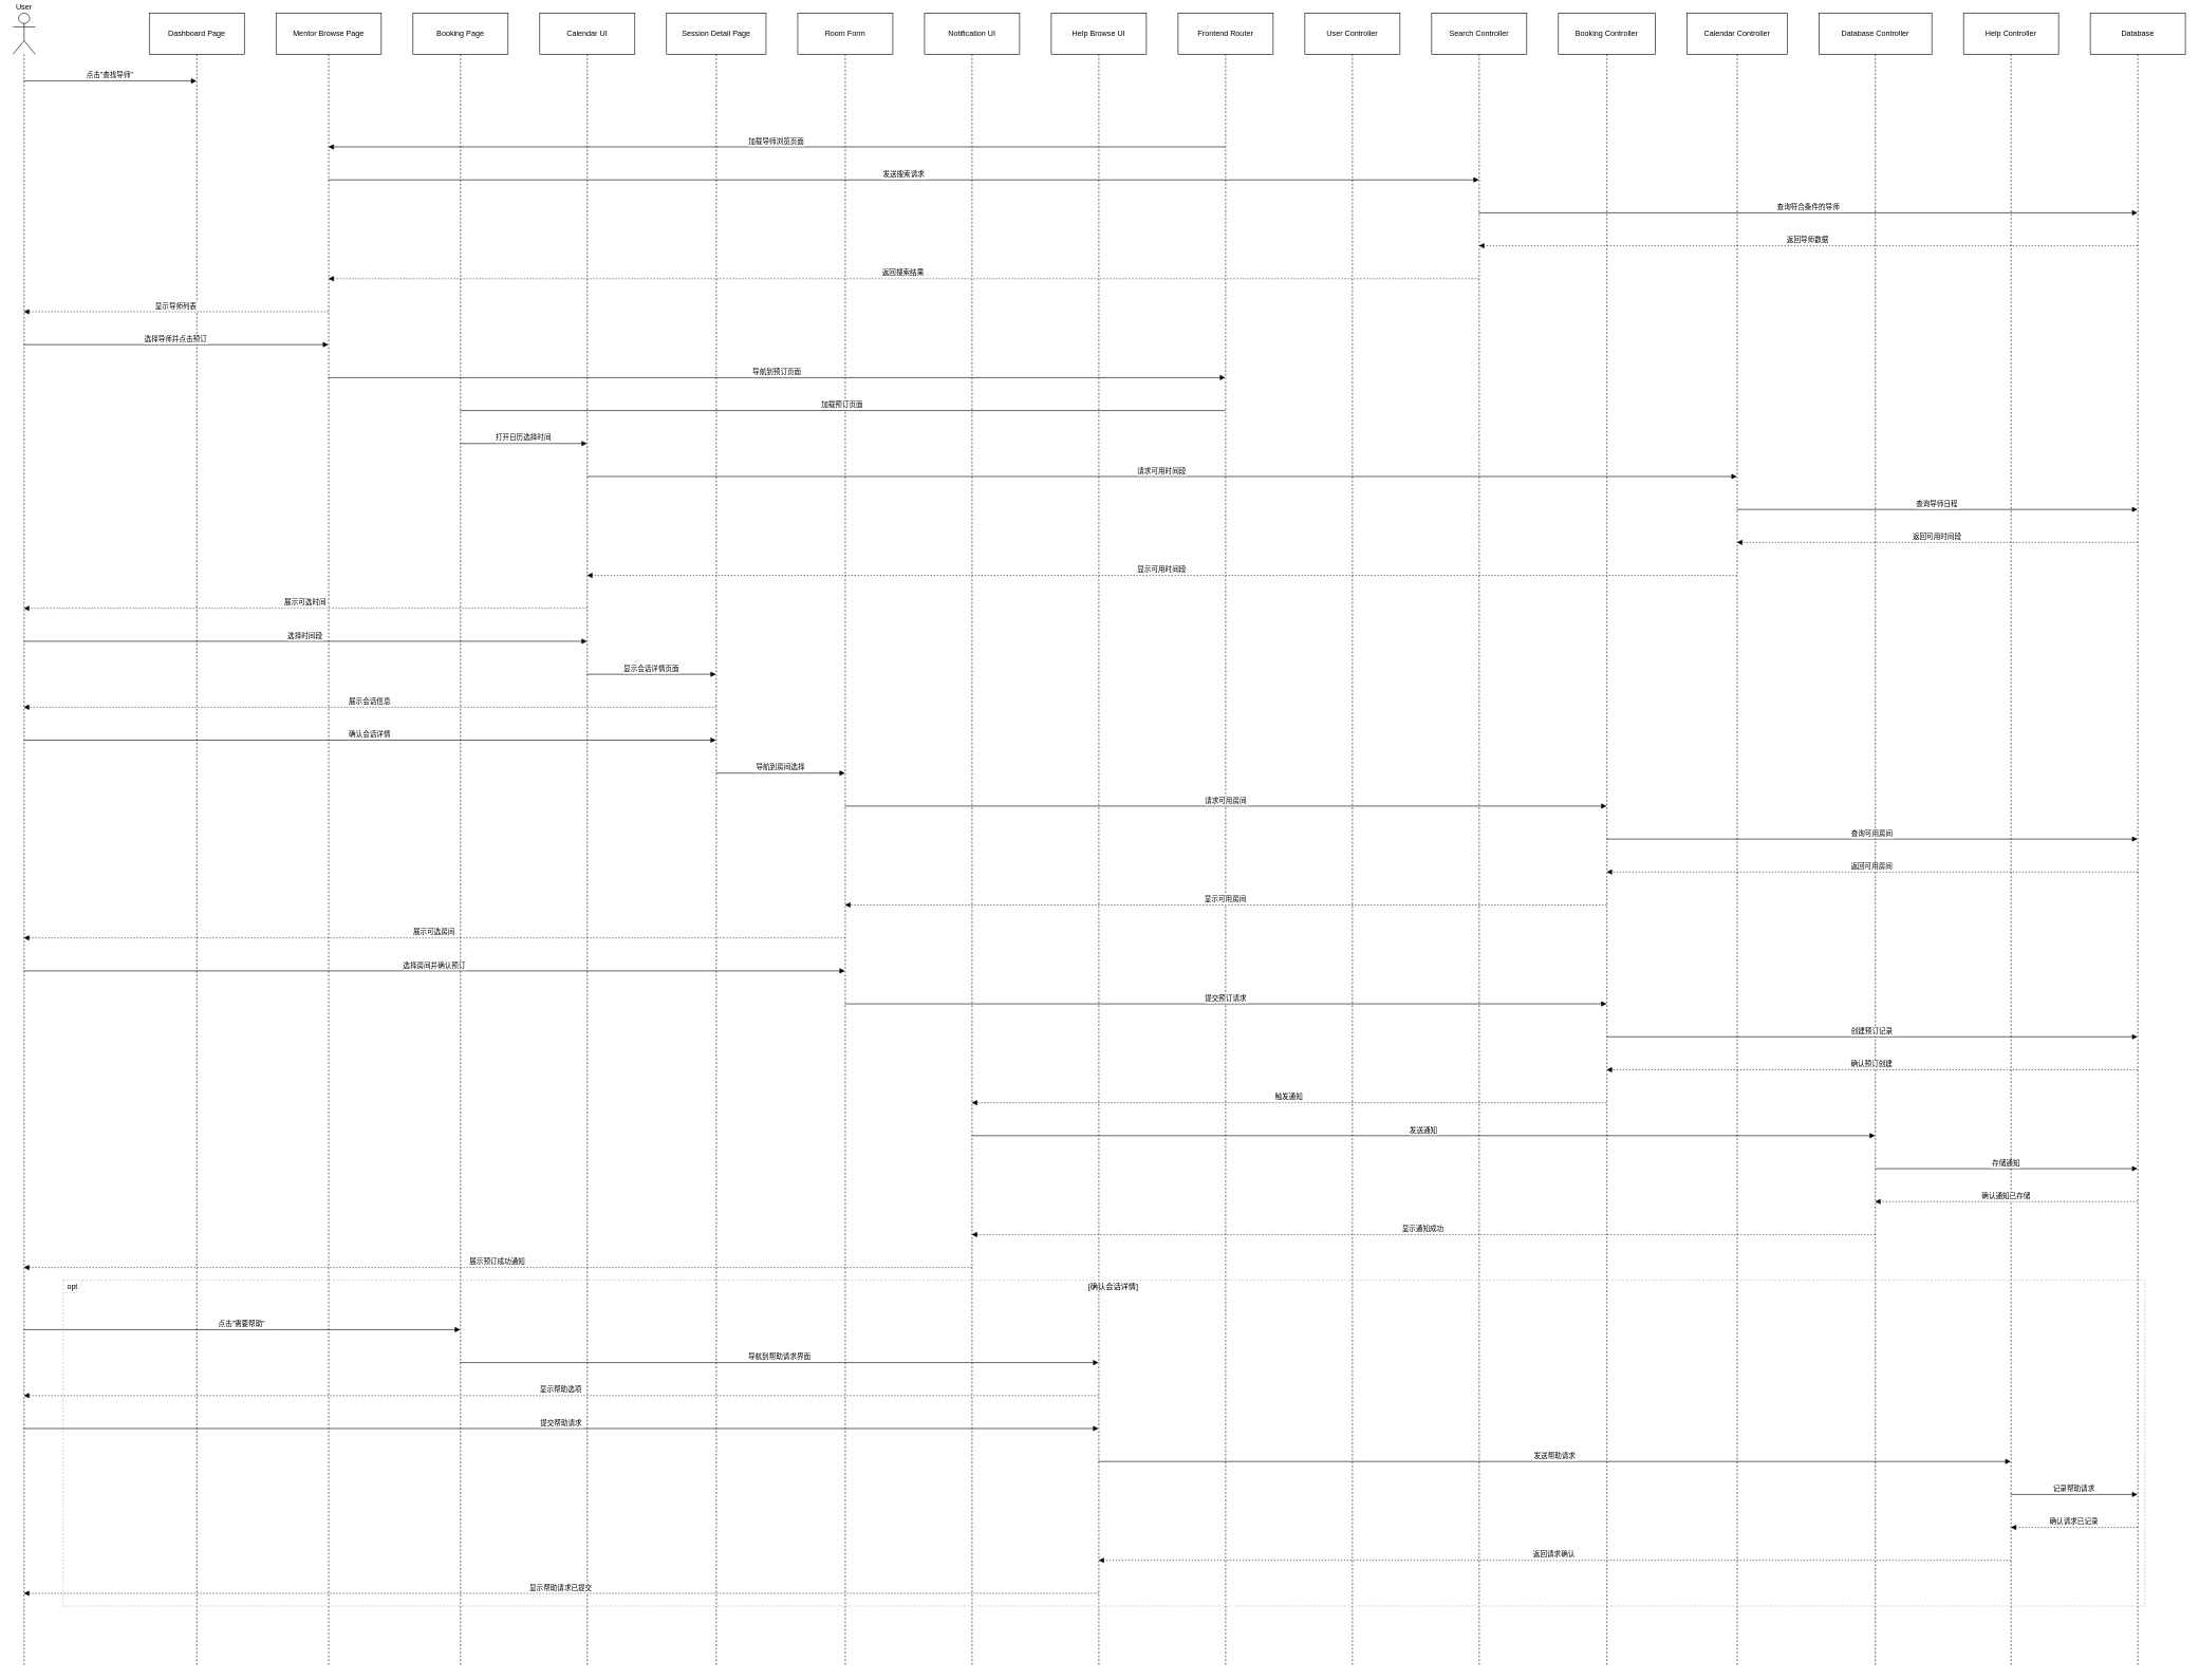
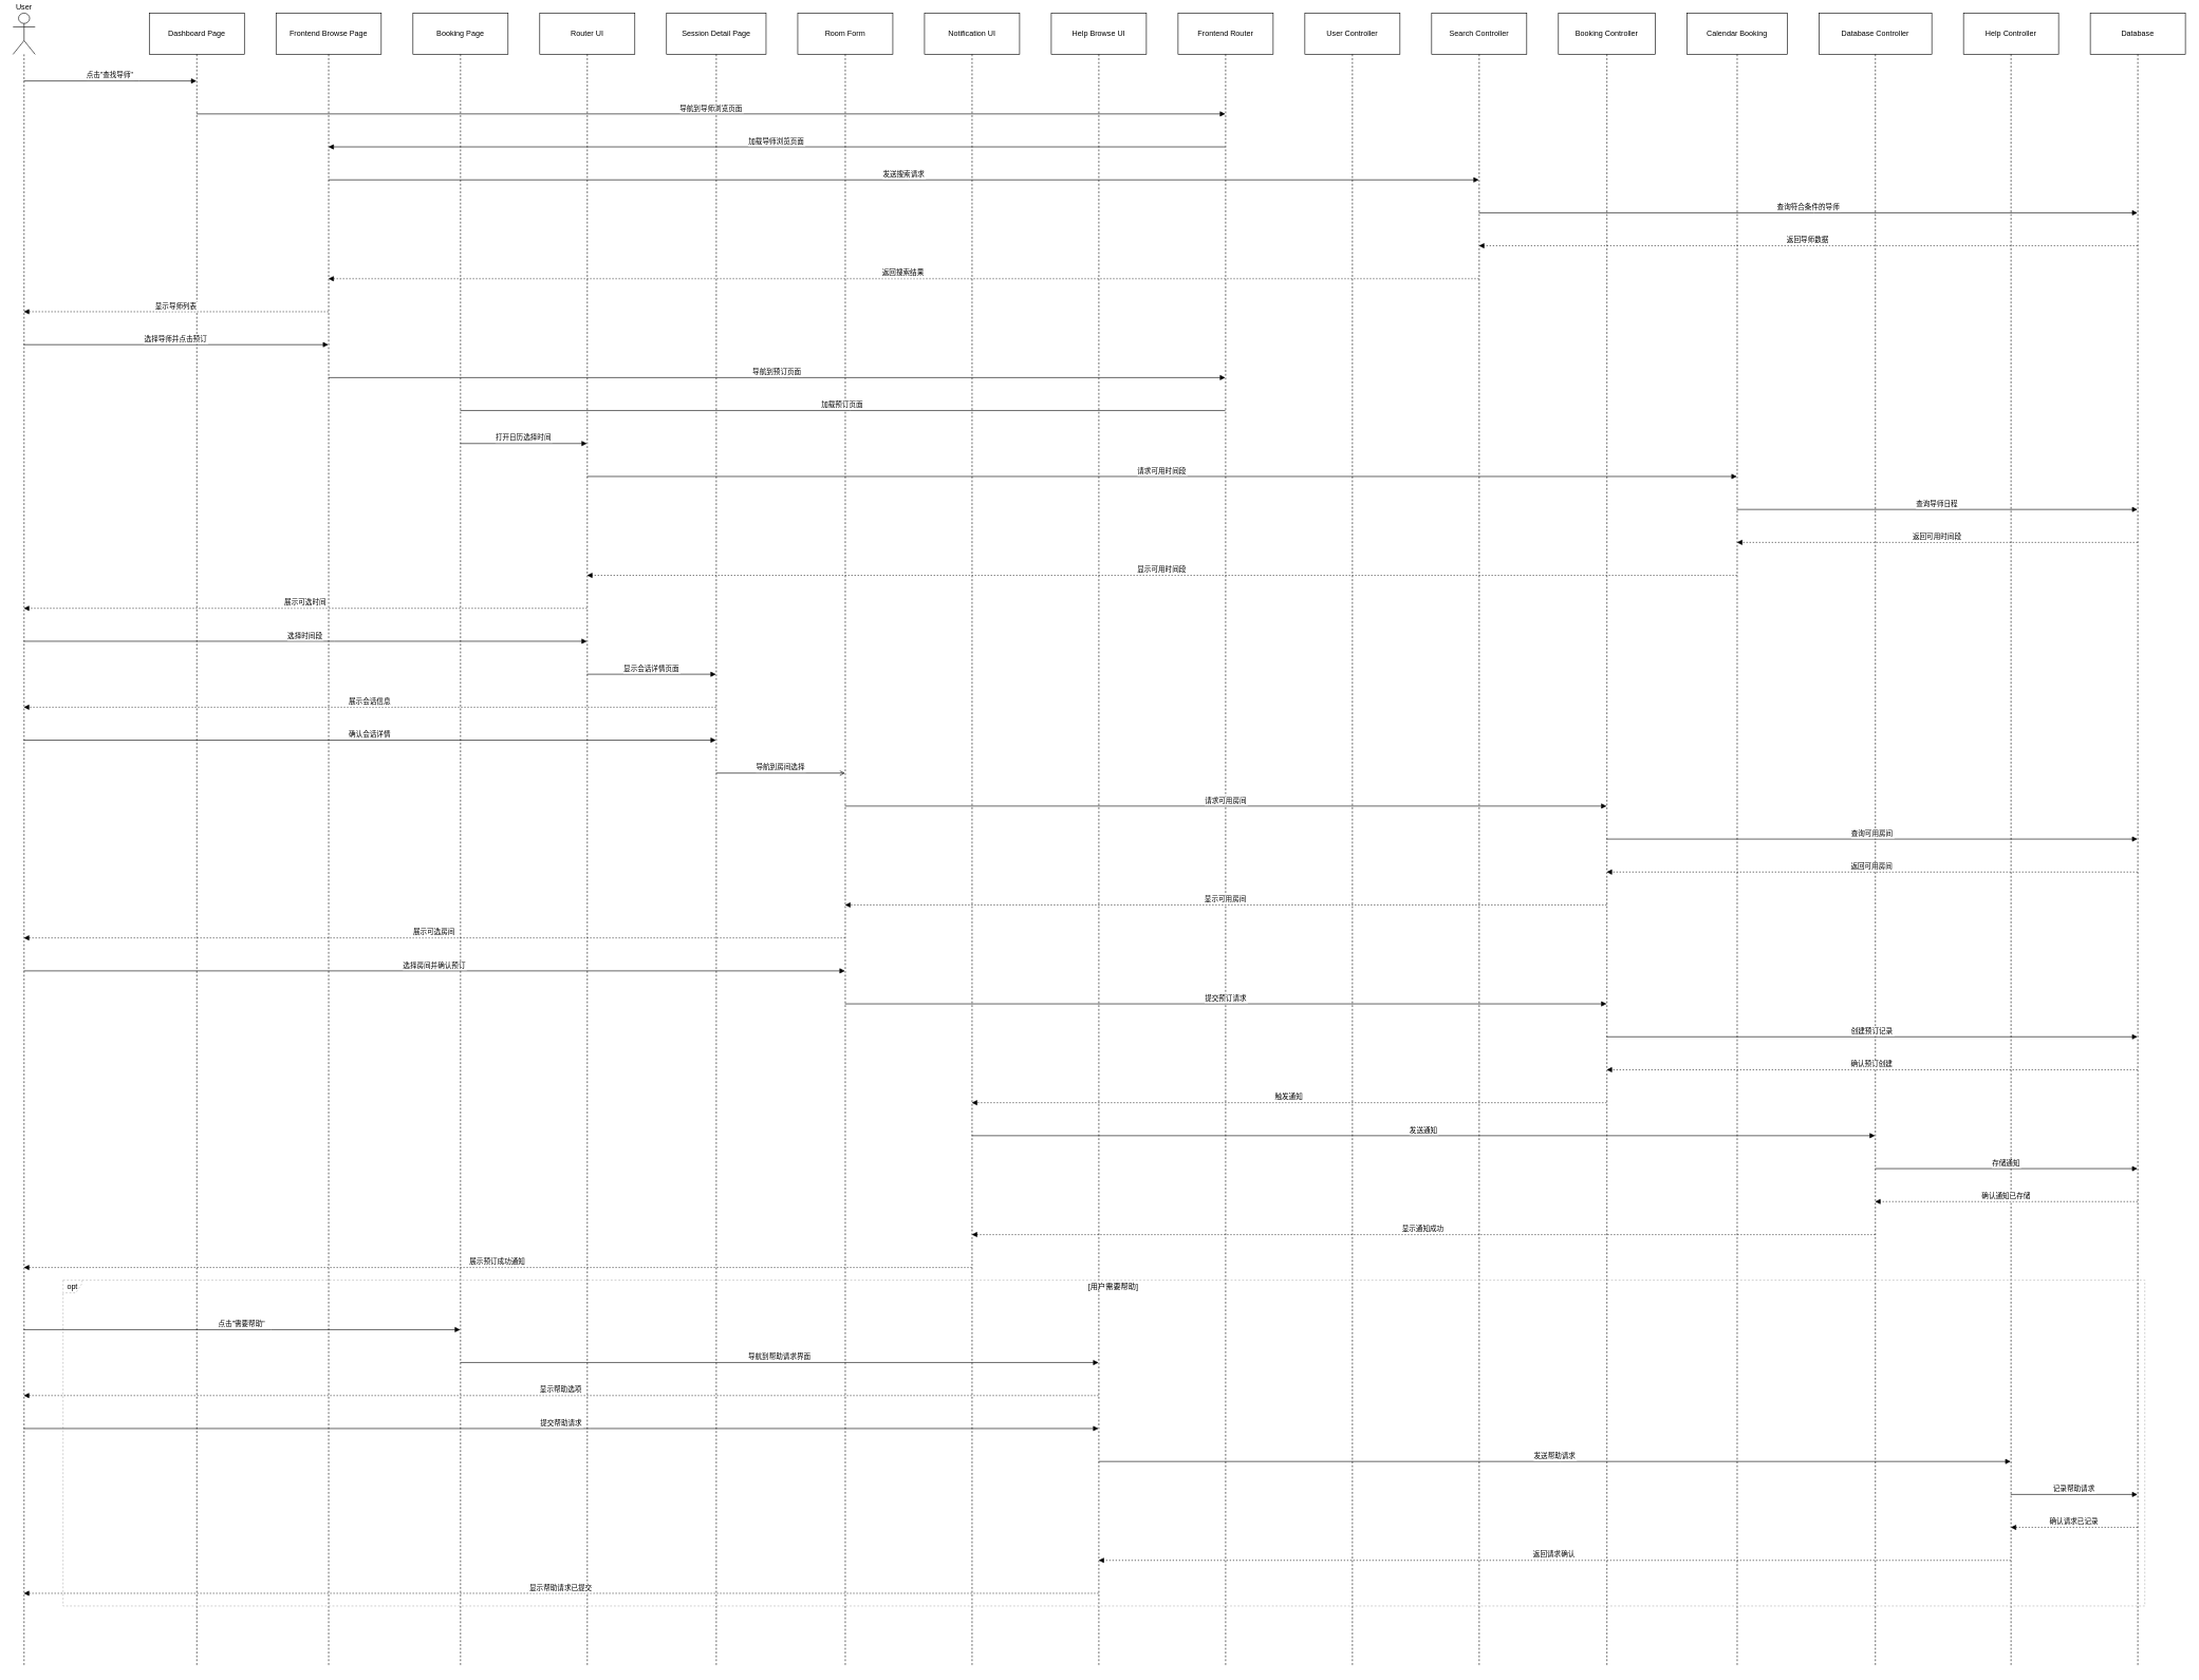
- <mxCell id="4" value="Mentor Browse Page" style="shape=umlLifeline;perimeter=lifelinePerimeter;whiteSpace=wrap;container=1;dropTarget=0;collapsible=0;recursiveResize=0;outlineConnect=0;portConstraint=eastwest;newEdgeStyle={&quot;edgeStyle&quot;:&quot;elbowEdgeStyle&quot;,&quot;elbow&quot;:&quot;vertical&quot;,&quot;curved&quot;:0,&quot;rounded&quot;:0};size=65;" vertex="1" parent="1"><mxGeometry x="435" y="20" width="166" height="2608" as="geometry" /></mxCell>
+ <mxCell id="4" value="Frontend Browse Page" style="shape=umlLifeline;perimeter=lifelinePerimeter;whiteSpace=wrap;container=1;dropTarget=0;collapsible=0;recursiveResize=0;outlineConnect=0;portConstraint=eastwest;newEdgeStyle={&quot;edgeStyle&quot;:&quot;elbowEdgeStyle&quot;,&quot;elbow&quot;:&quot;vertical&quot;,&quot;curved&quot;:0,&quot;rounded&quot;:0};size=65;" vertex="1" parent="1"><mxGeometry x="435" y="20" width="166" height="2608" as="geometry" /></mxCell>
- <mxCell id="6" value="Calendar UI" style="shape=umlLifeline;perimeter=lifelinePerimeter;whiteSpace=wrap;container=1;dropTarget=0;collapsible=0;recursiveResize=0;outlineConnect=0;portConstraint=eastwest;newEdgeStyle={&quot;edgeStyle&quot;:&quot;elbowEdgeStyle&quot;,&quot;elbow&quot;:&quot;vertical&quot;,&quot;curved&quot;:0,&quot;rounded&quot;:0};size=65;" vertex="1" parent="1"><mxGeometry x="851" y="20" width="150" height="2608" as="geometry" /></mxCell>
+ <mxCell id="6" value="Router UI" style="shape=umlLifeline;perimeter=lifelinePerimeter;whiteSpace=wrap;container=1;dropTarget=0;collapsible=0;recursiveResize=0;outlineConnect=0;portConstraint=eastwest;newEdgeStyle={&quot;edgeStyle&quot;:&quot;elbowEdgeStyle&quot;,&quot;elbow&quot;:&quot;vertical&quot;,&quot;curved&quot;:0,&quot;rounded&quot;:0};size=65;" vertex="1" parent="1"><mxGeometry x="851" y="20" width="150" height="2608" as="geometry" /></mxCell>
- <mxCell id="15" value="Calendar Controller" style="shape=umlLifeline;perimeter=lifelinePerimeter;whiteSpace=wrap;container=1;dropTarget=0;collapsible=0;recursiveResize=0;outlineConnect=0;portConstraint=eastwest;newEdgeStyle={&quot;edgeStyle&quot;:&quot;elbowEdgeStyle&quot;,&quot;elbow&quot;:&quot;vertical&quot;,&quot;curved&quot;:0,&quot;rounded&quot;:0};size=65;" vertex="1" parent="1"><mxGeometry x="2661" y="20" width="158" height="2608" as="geometry" /></mxCell>
+ <mxCell id="15" value="Calendar Booking" style="shape=umlLifeline;perimeter=lifelinePerimeter;whiteSpace=wrap;container=1;dropTarget=0;collapsible=0;recursiveResize=0;outlineConnect=0;portConstraint=eastwest;newEdgeStyle={&quot;edgeStyle&quot;:&quot;elbowEdgeStyle&quot;,&quot;elbow&quot;:&quot;vertical&quot;,&quot;curved&quot;:0,&quot;rounded&quot;:0};size=65;" vertex="1" parent="1"><mxGeometry x="2661" y="20" width="158" height="2608" as="geometry" /></mxCell>
+ <mxCell id="22" value="导航到导师浏览页面" style="verticalAlign=bottom;edgeStyle=elbowEdgeStyle;elbow=vertical;curved=0;rounded=0;endArrow=block;" edge="1" parent="1" source="3" target="11"><mxGeometry relative="1" as="geometry"><Array as="points"><mxPoint x="1130" y="179" /></Array></mxGeometry></mxCell>
- <mxCell id="42" value="导航到房间选择" style="verticalAlign=bottom;edgeStyle=elbowEdgeStyle;elbow=vertical;curved=0;rounded=0;endArrow=block;" edge="1" parent="1" source="7" target="8"><mxGeometry relative="1" as="geometry"><Array as="points"><mxPoint x="1240" y="1219" /></Array></mxGeometry></mxCell>
+ <mxCell id="42" value="导航到房间选择" style="verticalAlign=bottom;edgeStyle=elbowEdgeStyle;elbow=vertical;curved=0;rounded=0;endArrow=open;" edge="1" parent="1" source="7" target="8"><mxGeometry relative="1" as="geometry"><Array as="points"><mxPoint x="1240" y="1219" /></Array></mxGeometry></mxCell>
- <mxCell id="20" value="[确认会话详情]" style="text;strokeColor=none;fillColor=none;align=center;verticalAlign=middle;whiteSpace=wrap;" vertex="1" parent="19"><mxGeometry x="30" width="3254" height="20" as="geometry" /></mxCell>
+ <mxCell id="20" value="[用户需要帮助]" style="text;strokeColor=none;fillColor=none;align=center;verticalAlign=middle;whiteSpace=wrap;" vertex="1" parent="19"><mxGeometry x="30" width="3254" height="20" as="geometry" /></mxCell>
